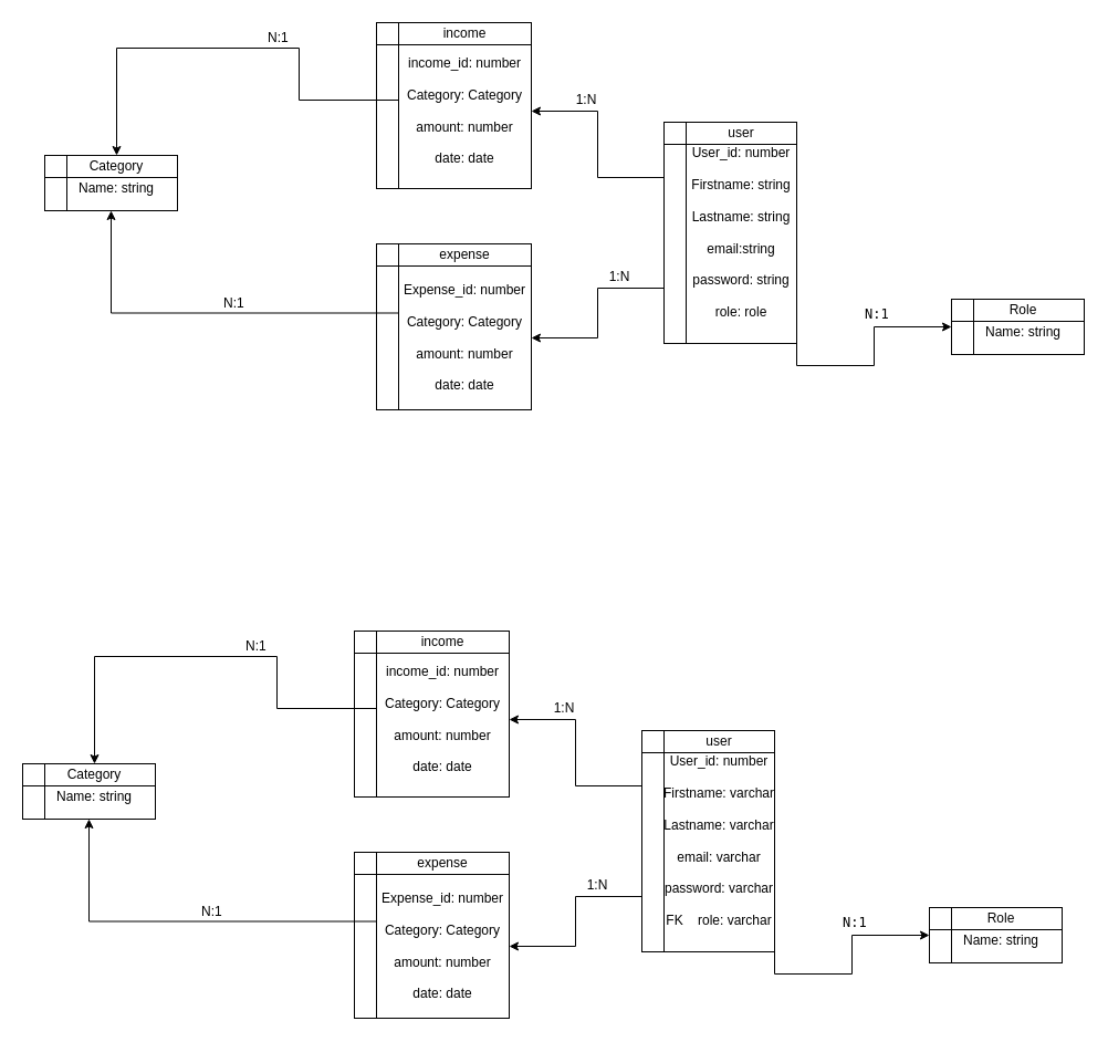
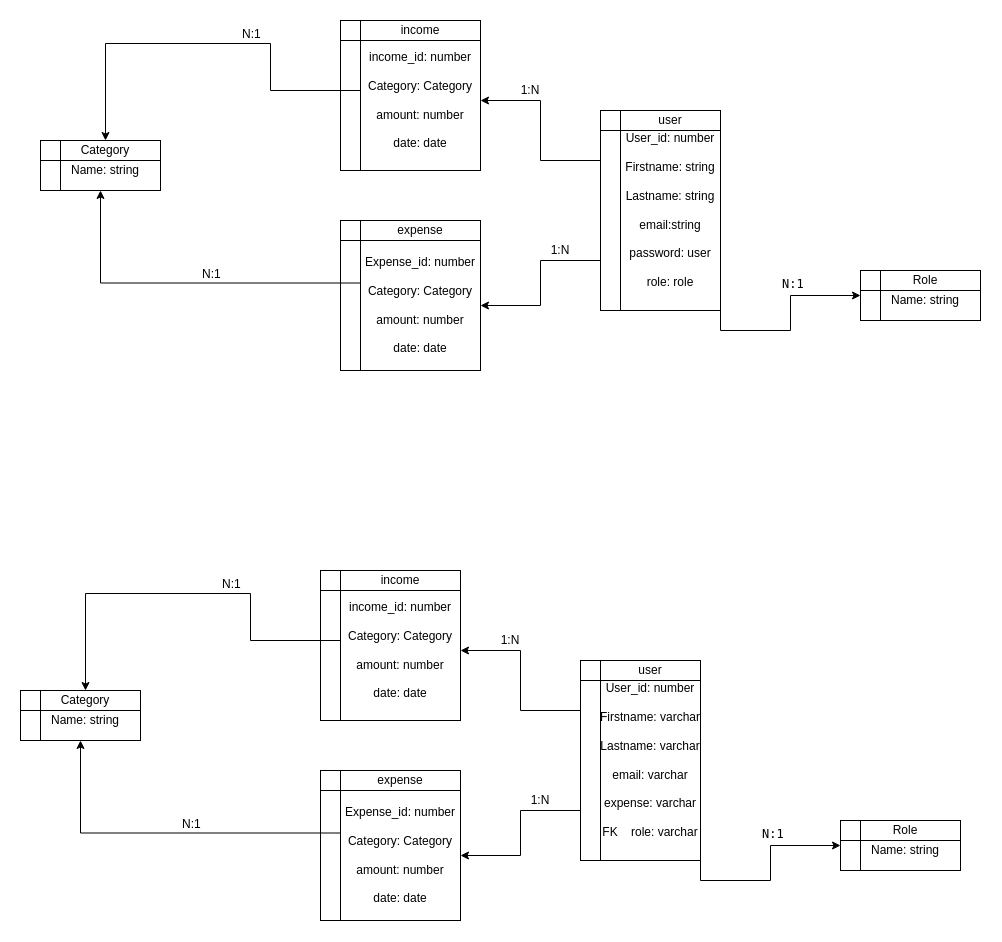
- <mxCell id="7" value="User_id: number&lt;br&gt;&lt;br&gt;Firstname: string&lt;br&gt;&lt;br&gt;Lastname: string&lt;br&gt;&lt;br&gt;email:string&lt;br&gt;&lt;br&gt;password: string&lt;br&gt;&lt;br&gt;role: role" style="text;html=1;strokeColor=none;fillColor=none;align=center;verticalAlign=middle;whiteSpace=wrap;rounded=0;" parent="1" vertex="1"><mxGeometry x="615" y="170" width="110" height="80" as="geometry" /></mxCell>
+ <mxCell id="7" value="User_id: number&lt;br&gt;&lt;br&gt;Firstname: string&lt;br&gt;&lt;br&gt;Lastname: string&lt;br&gt;&lt;br&gt;email:string&lt;br&gt;&lt;br&gt;password: user&lt;br&gt;&lt;br&gt;role: role" style="text;html=1;strokeColor=none;fillColor=none;align=center;verticalAlign=middle;whiteSpace=wrap;rounded=0;" parent="1" vertex="1"><mxGeometry x="615" y="170" width="110" height="80" as="geometry" /></mxCell>
- <mxCell id="32" value="User_id: number&lt;br&gt;&lt;br&gt;Firstname: varchar&lt;br&gt;&lt;br&gt;Lastname: varchar&lt;br&gt;&lt;br&gt;email: varchar&lt;br&gt;&lt;br&gt;password: varchar&lt;br&gt;&lt;br&gt;FK&amp;nbsp; &amp;nbsp; role: varchar" style="text;html=1;strokeColor=none;fillColor=none;align=center;verticalAlign=middle;whiteSpace=wrap;rounded=0;" vertex="1" parent="1"><mxGeometry x="595" y="720" width="110" height="80" as="geometry" /></mxCell>
+ <mxCell id="32" value="User_id: number&lt;br&gt;&lt;br&gt;Firstname: varchar&lt;br&gt;&lt;br&gt;Lastname: varchar&lt;br&gt;&lt;br&gt;email: varchar&lt;br&gt;&lt;br&gt;expense: varchar&lt;br&gt;&lt;br&gt;FK&amp;nbsp; &amp;nbsp; role: varchar" style="text;html=1;strokeColor=none;fillColor=none;align=center;verticalAlign=middle;whiteSpace=wrap;rounded=0;" vertex="1" parent="1"><mxGeometry x="595" y="720" width="110" height="80" as="geometry" /></mxCell>
